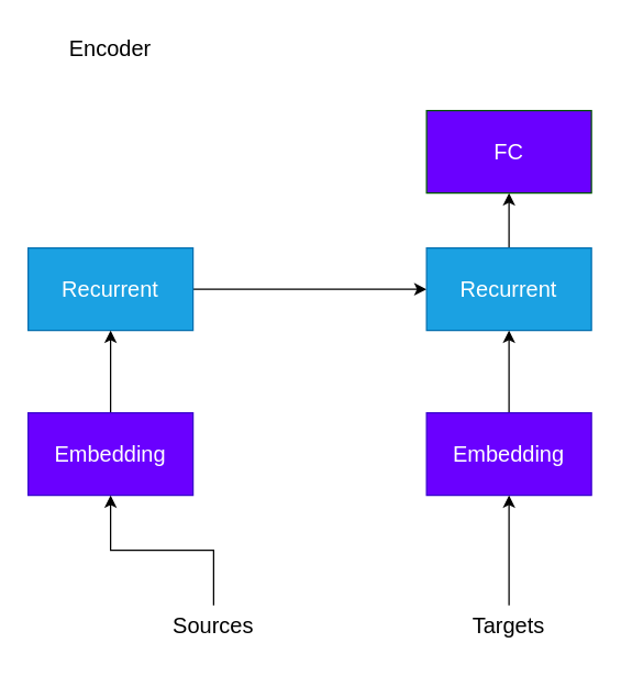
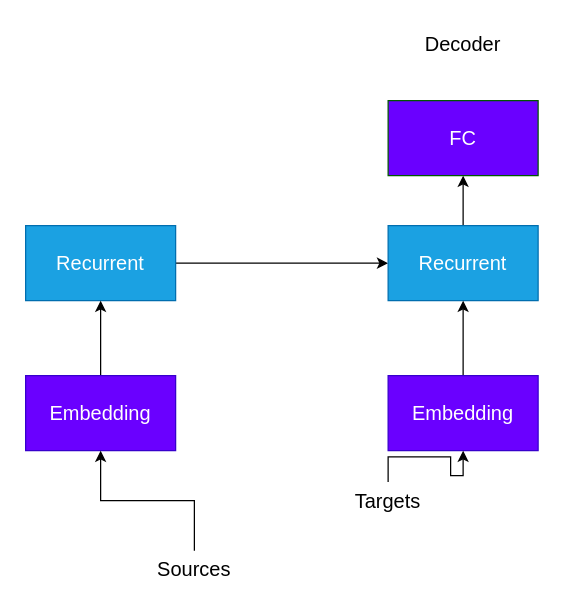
- <mxCell id="8" value="Encoder" style="text;html=1;strokeColor=none;fillColor=none;align=center;verticalAlign=middle;whiteSpace=wrap;rounded=0;fontSize=16;" vertex="1" parent="1"><mxGeometry x="50" y="20" width="60" height="30" as="geometry" /></mxCell>
+ <mxCell id="16" value="Decoder" style="text;html=1;strokeColor=none;fillColor=none;align=center;verticalAlign=middle;whiteSpace=wrap;rounded=0;fontSize=16;" vertex="1" parent="1"><mxGeometry x="340" y="20" width="60" height="30" as="geometry" /></mxCell>
- <mxCell id="14" value="Targets" style="text;html=1;strokeColor=none;fillColor=none;align=center;verticalAlign=middle;whiteSpace=wrap;rounded=0;fontSize=16;" vertex="1" parent="1"><mxGeometry x="340" y="440" width="60" height="30" as="geometry" /></mxCell>
+ <mxCell id="14" value="Targets" style="text;html=1;strokeColor=none;fillColor=none;align=center;verticalAlign=middle;whiteSpace=wrap;rounded=0;fontSize=16;" vertex="1" parent="1"><mxGeometry x="280" y="385" width="60" height="30" as="geometry" /></mxCell>
